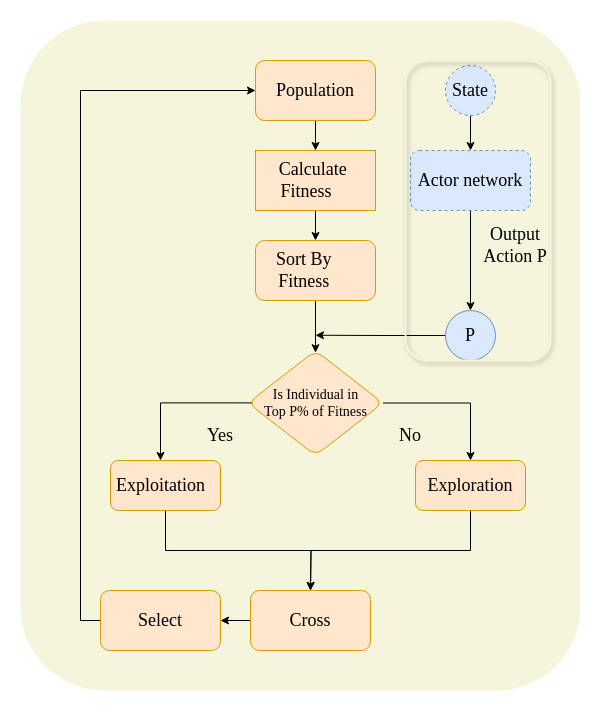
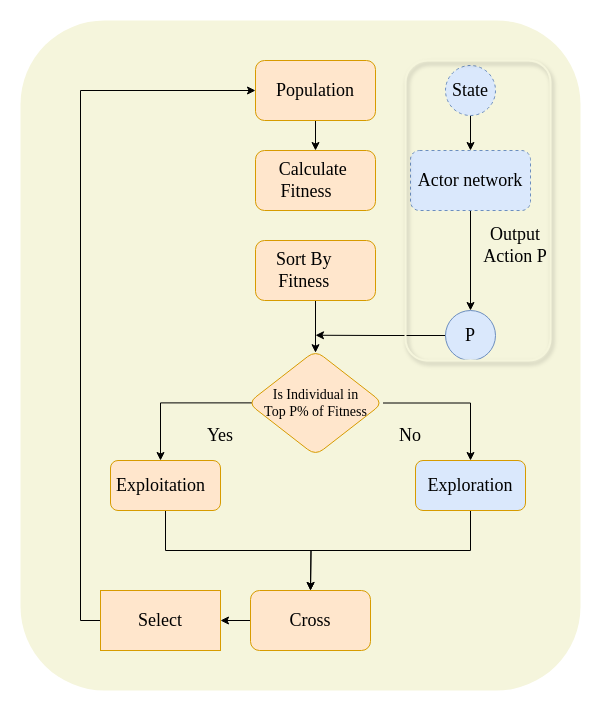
- <mxCell id="22" value="&lt;span style=&quot;font-family: &amp;quot;Times New Roman&amp;quot;; font-size: 18px;&quot;&gt;Calculate&amp;nbsp; &amp;nbsp;Fitness&lt;/span&gt;&lt;font face=&quot;Times New Roman&quot;&gt;&lt;span style=&quot;font-size: 18px;&quot;&gt;&amp;nbsp;&amp;nbsp;&lt;/span&gt;&lt;/font&gt;&lt;span style=&quot;font-family: &amp;quot;Times New Roman&amp;quot;; font-size: 18px;&quot;&gt;&amp;nbsp; &amp;nbsp;&lt;/span&gt;" style="whiteSpace=wrap;html=1;fillColor=#ffe6cc;strokeColor=#d79b00;rounded=0;" vertex="1" parent="1"><mxGeometry x="255" y="150" width="120" height="60" as="geometry" /></mxCell>
+ <mxCell id="22" value="&lt;span style=&quot;font-family: &amp;quot;Times New Roman&amp;quot;; font-size: 18px;&quot;&gt;Calculate&amp;nbsp; &amp;nbsp;Fitness&lt;/span&gt;&lt;font face=&quot;Times New Roman&quot;&gt;&lt;span style=&quot;font-size: 18px;&quot;&gt;&amp;nbsp;&amp;nbsp;&lt;/span&gt;&lt;/font&gt;&lt;span style=&quot;font-family: &amp;quot;Times New Roman&amp;quot;; font-size: 18px;&quot;&gt;&amp;nbsp; &amp;nbsp;&lt;/span&gt;" style="rounded=1;whiteSpace=wrap;html=1;fillColor=#ffe6cc;strokeColor=#d79b00;" vertex="1" parent="1"><mxGeometry x="255" y="150" width="120" height="60" as="geometry" /></mxCell>
- <mxCell id="21" value="" style="edgeStyle=orthogonalEdgeStyle;rounded=0;orthogonalLoop=1;jettySize=auto;html=1;" edge="1" parent="1" source="22" target="24"><mxGeometry relative="1" as="geometry" /></mxCell>
- <mxCell id="18" value="&lt;font style=&quot;font-size: 18px;&quot; face=&quot;Times New Roman&quot;&gt;Exploration&lt;/font&gt;" style="whiteSpace=wrap;html=1;fillColor=#ffe6cc;strokeColor=#d79b00;rounded=1;" vertex="1" parent="1"><mxGeometry x="415" y="460" width="110" height="50" as="geometry" /></mxCell>
+ <mxCell id="18" value="&lt;font style=&quot;font-size: 18px;&quot; face=&quot;Times New Roman&quot;&gt;Exploration&lt;/font&gt;" style="whiteSpace=wrap;html=1;fillColor=#dae8fc;strokeColor=#d79b00;rounded=1;" vertex="1" parent="1"><mxGeometry x="415" y="460" width="110" height="50" as="geometry" /></mxCell>
- <mxCell id="28" value="&lt;span style=&quot;font-family: &amp;quot;Times New Roman&amp;quot;; font-size: 18px;&quot;&gt;Select&lt;/span&gt;" style="rounded=1;whiteSpace=wrap;html=1;fillColor=#ffe6cc;strokeColor=#d79b00;" vertex="1" parent="1"><mxGeometry x="100" y="590" width="120" height="60" as="geometry" /></mxCell>
+ <mxCell id="28" value="&lt;span style=&quot;font-family: &amp;quot;Times New Roman&amp;quot;; font-size: 18px;&quot;&gt;Select&lt;/span&gt;" style="whiteSpace=wrap;html=1;fillColor=#ffe6cc;strokeColor=#d79b00;rounded=0;" vertex="1" parent="1"><mxGeometry x="100" y="590" width="120" height="60" as="geometry" /></mxCell>
